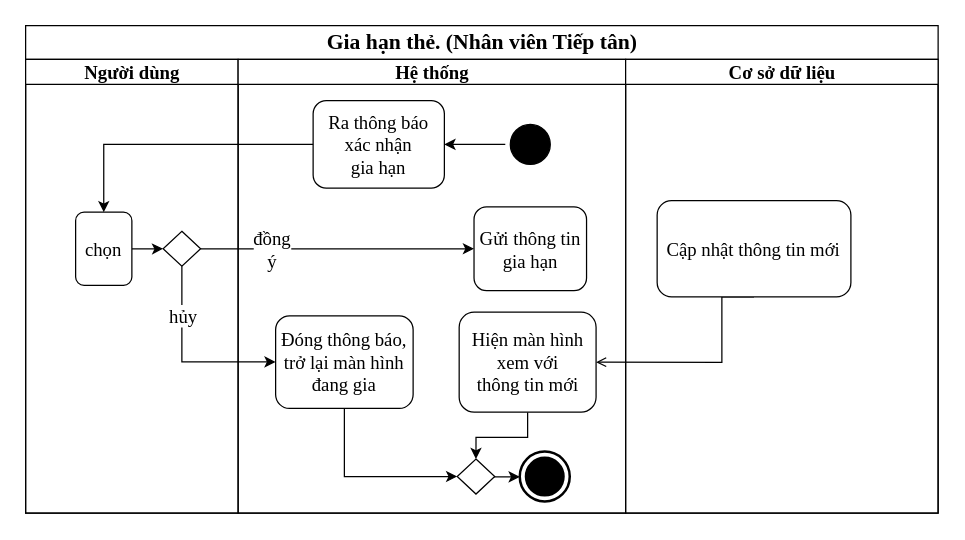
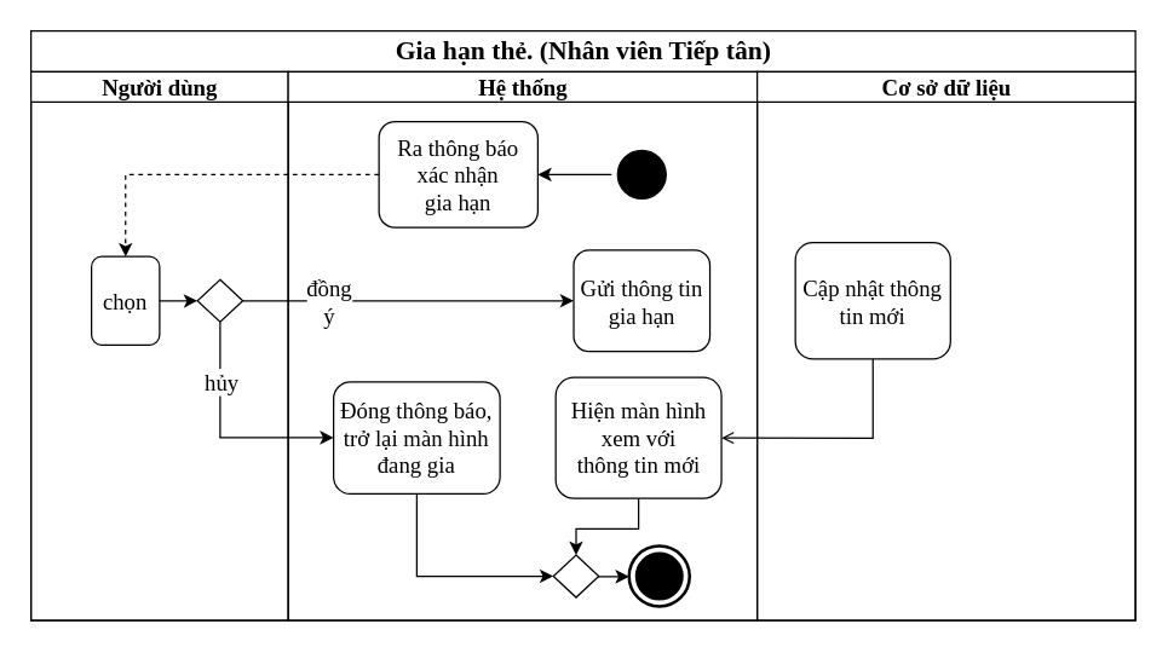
- <mxCell id="26" style="edgeStyle=orthogonalEdgeStyle;rounded=0;orthogonalLoop=1;jettySize=auto;html=1;entryX=0.5;entryY=0;entryDx=0;entryDy=0;" parent="2" source="10" target="8" edge="1"><mxGeometry relative="1" as="geometry" /></mxCell>
+ <mxCell id="26" style="edgeStyle=orthogonalEdgeStyle;rounded=0;orthogonalLoop=1;jettySize=auto;html=1;entryX=0.5;entryY=0;entryDx=0;entryDy=0;dashed=1;" parent="2" source="10" target="8" edge="1"><mxGeometry relative="1" as="geometry" /></mxCell>
- <mxCell id="25" value="&lt;span style=&quot;font-size: 15px ; line-height: 107% ; font-family: &amp;#34;times new roman&amp;#34; , serif&quot;&gt;Cập nhật thông tin mới&lt;/span&gt;" style="shape=rect;html=1;rounded=1;whiteSpace=wrap;align=center;glass=0;strokeColor=#000000;fontFamily=Times New Roman;fontSize=15;" parent="24" vertex="1"><mxGeometry x="25.22" y="113.0" width="155" height="77" as="geometry" /></mxCell>
+ <mxCell id="25" value="&lt;span style=&quot;font-size: 15px ; line-height: 107% ; font-family: &amp;#34;times new roman&amp;#34; , serif&quot;&gt;Cập nhật thông tin mới&lt;/span&gt;" style="shape=rect;html=1;rounded=1;whiteSpace=wrap;align=center;glass=0;strokeColor=#000000;fontFamily=Times New Roman;fontSize=15;" parent="24" vertex="1"><mxGeometry x="25.22" y="113.0" width="102.52" height="77" as="geometry" /></mxCell>
